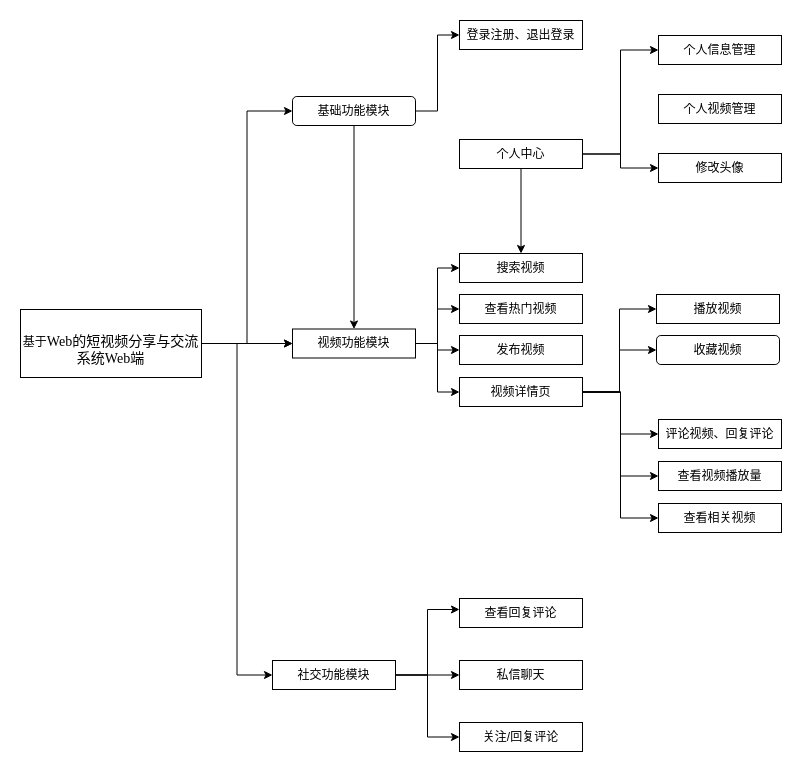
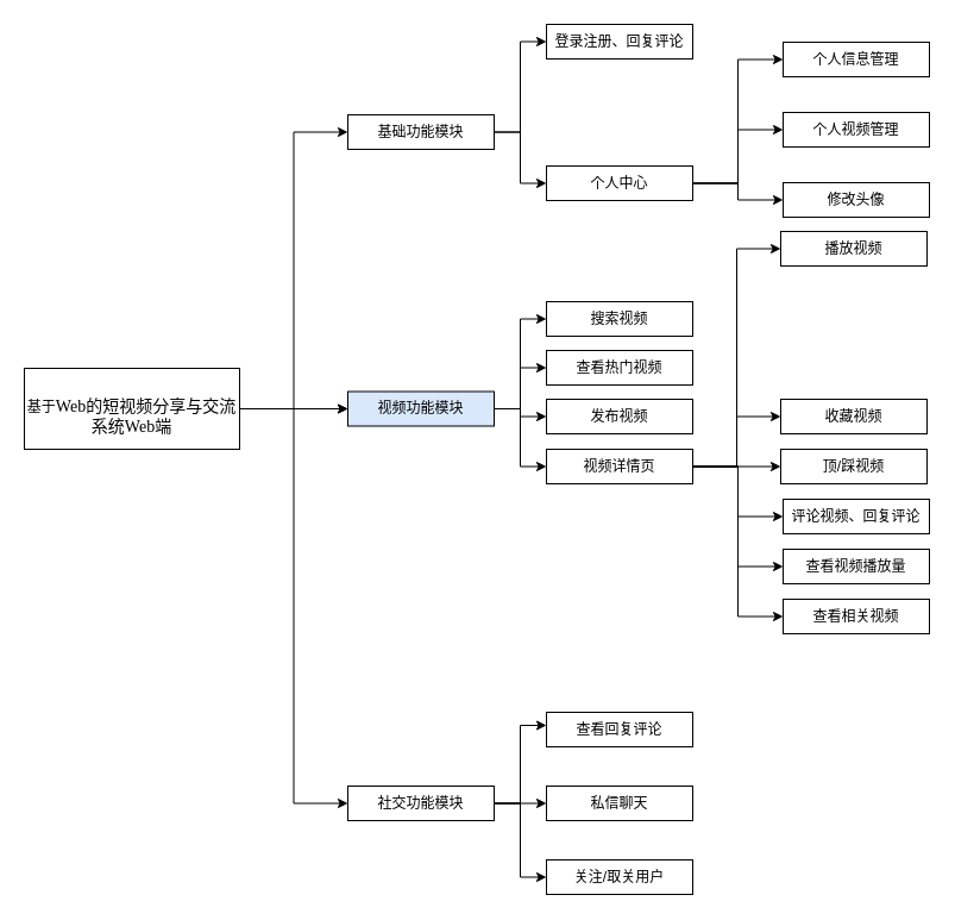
- <mxCell id="24" value="登录注册、退出登录" style="rounded=0;whiteSpace=wrap;html=1;" vertex="1" parent="1"><mxGeometry x="459" y="20" width="123" height="29" as="geometry" /></mxCell>
+ <mxCell id="24" value="登录注册、回复评论" style="rounded=0;whiteSpace=wrap;html=1;" vertex="1" parent="1"><mxGeometry x="459" y="20" width="123" height="29" as="geometry" /></mxCell>
- <mxCell id="10" value="基础功能模块" style="whiteSpace=wrap;html=1;rounded=1;" vertex="1" parent="1"><mxGeometry x="292" y="96" width="123" height="29" as="geometry" /></mxCell>
+ <mxCell id="10" value="基础功能模块" style="rounded=0;whiteSpace=wrap;html=1;" vertex="1" parent="1"><mxGeometry x="292" y="96" width="123" height="29" as="geometry" /></mxCell>
- <mxCell id="20" style="edgeStyle=orthogonalEdgeStyle;rounded=0;orthogonalLoop=1;jettySize=auto;html=1;" edge="1" parent="1" source="22" target="29"><mxGeometry relative="1" as="geometry" /></mxCell>
+ <mxCell id="20" style="edgeStyle=orthogonalEdgeStyle;rounded=0;orthogonalLoop=1;jettySize=auto;html=1;entryX=0;entryY=0.5;entryDx=0;entryDy=0;" edge="1" parent="1" source="22" target="25"><mxGeometry relative="1" as="geometry" /></mxCell>
- <mxCell id="9" style="edgeStyle=orthogonalEdgeStyle;rounded=0;orthogonalLoop=1;jettySize=auto;html=1;" edge="1" parent="1" source="10" target="15"><mxGeometry relative="1" as="geometry" /></mxCell>
+ <mxCell id="9" style="edgeStyle=orthogonalEdgeStyle;rounded=0;orthogonalLoop=1;jettySize=auto;html=1;entryX=0;entryY=0.5;entryDx=0;entryDy=0;" edge="1" parent="1" source="10" target="22"><mxGeometry relative="1" as="geometry" /></mxCell>
- <mxCell id="33" value="播放视频" style="rounded=0;whiteSpace=wrap;html=1;" vertex="1" parent="1"><mxGeometry x="656" y="294" width="123" height="29" as="geometry" /></mxCell>
+ <mxCell id="33" value="播放视频" style="rounded=0;whiteSpace=wrap;html=1;" vertex="1" parent="1"><mxGeometry x="656" y="194" width="123" height="29" as="geometry" /></mxCell>
- <mxCell id="15" value="视频功能模块" style="rounded=0;whiteSpace=wrap;html=1;" vertex="1" parent="1"><mxGeometry x="292" y="328.5" width="123" height="29" as="geometry" /></mxCell>
+ <mxCell id="15" value="视频功能模块" style="rounded=0;whiteSpace=wrap;html=1;fillColor=#dae8fc;" vertex="1" parent="1"><mxGeometry x="292" y="328.5" width="123" height="29" as="geometry" /></mxCell>
- <mxCell id="37" value="收藏视频" style="whiteSpace=wrap;html=1;rounded=1;" vertex="1" parent="1"><mxGeometry x="656" y="335" width="123" height="29" as="geometry" /></mxCell>
+ <mxCell id="37" value="收藏视频" style="rounded=0;whiteSpace=wrap;html=1;" vertex="1" parent="1"><mxGeometry x="656" y="335" width="123" height="29" as="geometry" /></mxCell>
+ <mxCell id="40" style="edgeStyle=orthogonalEdgeStyle;rounded=0;orthogonalLoop=1;jettySize=auto;html=1;entryX=0;entryY=0.5;entryDx=0;entryDy=0;exitX=1;exitY=0.5;exitDx=0;exitDy=0;" edge="1" parent="1" source="32" target="36"><mxGeometry relative="1" as="geometry"><mxPoint x="676" y="329" as="targetPoint" /><mxPoint x="602" y="412" as="sourcePoint" /></mxGeometry></mxCell>
+ <mxCell id="36" value="顶/踩视频" style="rounded=0;whiteSpace=wrap;html=1;" vertex="1" parent="1"><mxGeometry x="656" y="377" width="123" height="29" as="geometry" /></mxCell>
- <mxCell id="19" value="社交功能模块" style="rounded=0;whiteSpace=wrap;html=1;" vertex="1" parent="1"><mxGeometry x="272" y="660" width="123" height="29" as="geometry" /></mxCell>
+ <mxCell id="19" value="社交功能模块" style="rounded=0;whiteSpace=wrap;html=1;" vertex="1" parent="1"><mxGeometry x="292" y="660" width="123" height="29" as="geometry" /></mxCell>
- <mxCell id="43" value="关注/回复评论" style="rounded=0;whiteSpace=wrap;html=1;" vertex="1" parent="1"><mxGeometry x="459" y="722" width="123" height="29" as="geometry" /></mxCell>
+ <mxCell id="43" value="关注/取关用户" style="rounded=0;whiteSpace=wrap;html=1;" vertex="1" parent="1"><mxGeometry x="459" y="722" width="123" height="29" as="geometry" /></mxCell>
